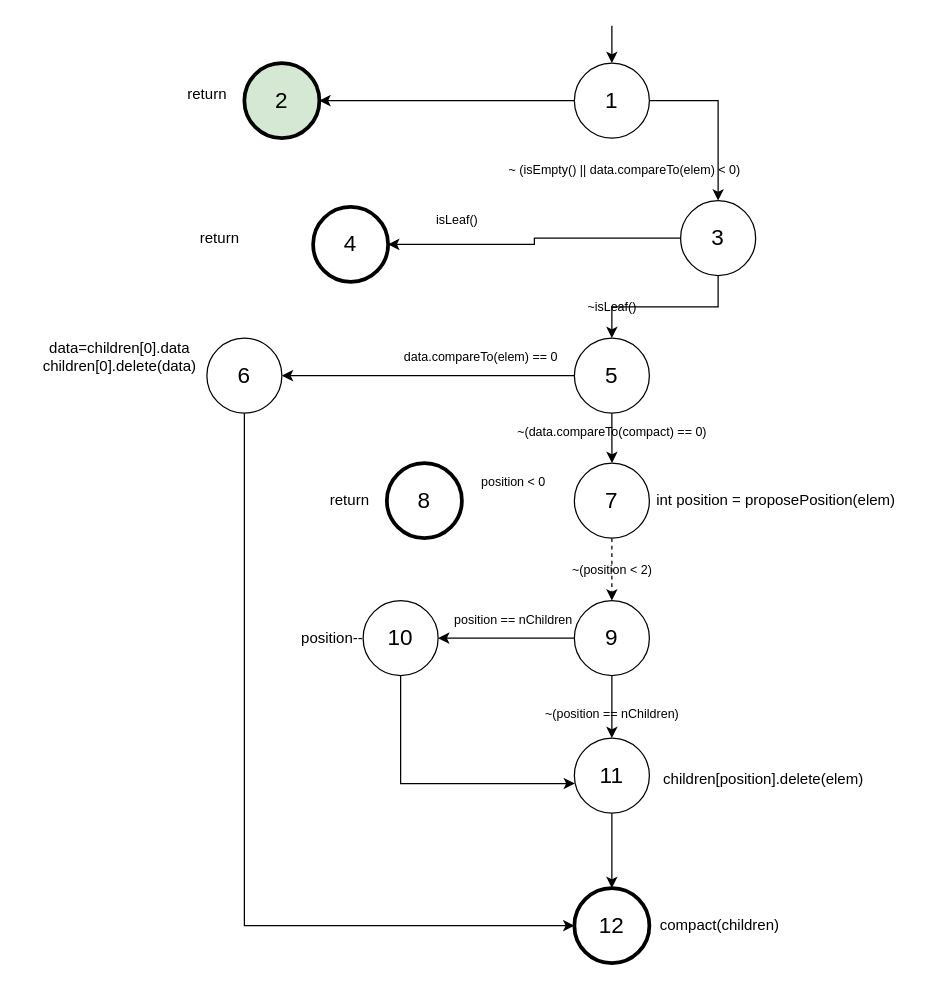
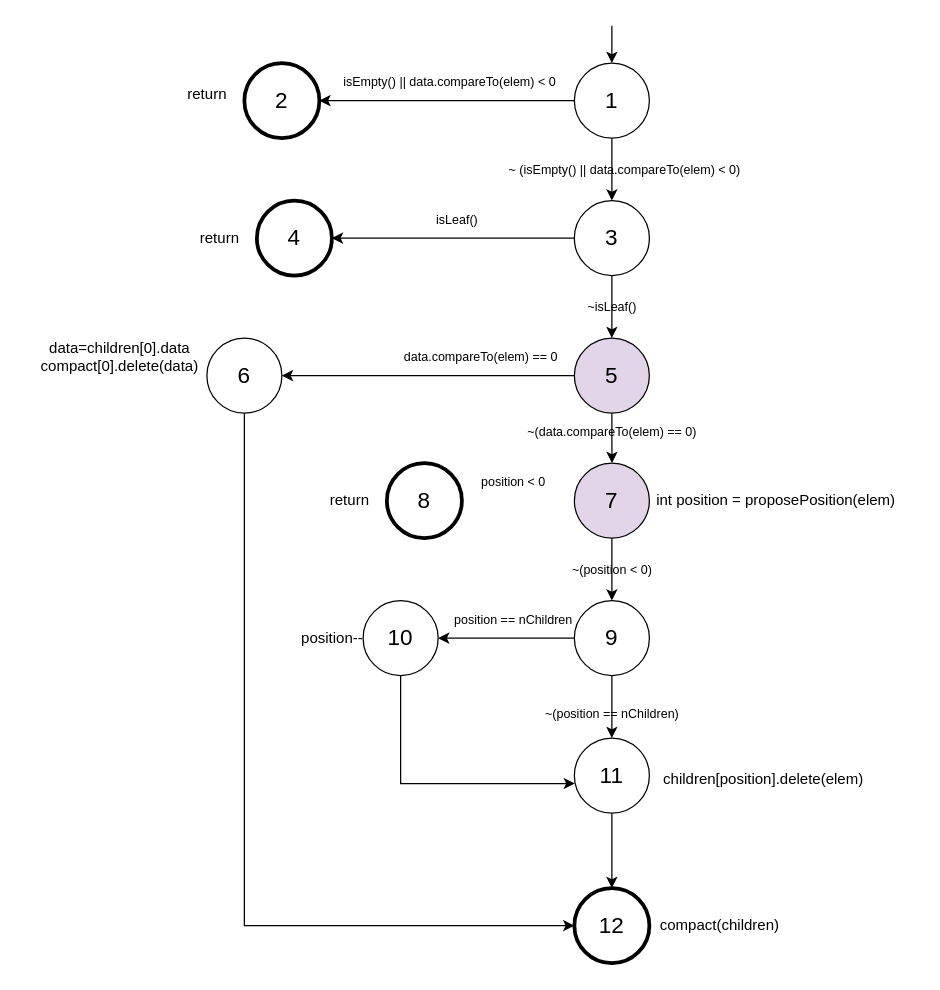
+ <mxCell id="7" value="isEmpty() || data.compareTo(elem) &amp;lt; 0" style="text;html=1;align=center;verticalAlign=middle;resizable=0;points=[];autosize=1;strokeColor=none;fillColor=none;fontSize=10;" parent="1" vertex="1"><mxGeometry x="259" y="50" width="200" height="30" as="geometry" /></mxCell>
- <mxCell id="6" value="&lt;font style=&quot;font-size: 18px;&quot;&gt;2&lt;/font&gt;" style="ellipse;whiteSpace=wrap;html=1;aspect=fixed;strokeWidth=3;fillColor=#d5e8d4;" parent="1" vertex="1"><mxGeometry x="195" y="50" width="60" height="60" as="geometry" /></mxCell>
+ <mxCell id="6" value="&lt;font style=&quot;font-size: 18px;&quot;&gt;2&lt;/font&gt;" style="ellipse;whiteSpace=wrap;html=1;aspect=fixed;strokeWidth=3;" parent="1" vertex="1"><mxGeometry x="195" y="50" width="60" height="60" as="geometry" /></mxCell>
- <mxCell id="11" value="&lt;div&gt;&lt;span style=&quot;font-size: 18px;&quot;&gt;3&lt;/span&gt;&lt;/div&gt;" style="ellipse;whiteSpace=wrap;html=1;aspect=fixed;" parent="1" vertex="1"><mxGeometry x="544" y="160" width="60" height="60" as="geometry" /></mxCell>
+ <mxCell id="11" value="&lt;div&gt;&lt;span style=&quot;font-size: 18px;&quot;&gt;3&lt;/span&gt;&lt;/div&gt;" style="ellipse;whiteSpace=wrap;html=1;aspect=fixed;" parent="1" vertex="1"><mxGeometry x="459" y="160" width="60" height="60" as="geometry" /></mxCell>
- <mxCell id="13" value="&lt;font style=&quot;font-size: 18px;&quot;&gt;4&lt;/font&gt;" style="ellipse;whiteSpace=wrap;html=1;aspect=fixed;strokeWidth=3;" parent="1" vertex="1"><mxGeometry x="250" y="165" width="60" height="60" as="geometry" /></mxCell>
+ <mxCell id="13" value="&lt;font style=&quot;font-size: 18px;&quot;&gt;4&lt;/font&gt;" style="ellipse;whiteSpace=wrap;html=1;aspect=fixed;strokeWidth=3;" parent="1" vertex="1"><mxGeometry x="205" y="160" width="60" height="60" as="geometry" /></mxCell>
- <mxCell id="23" value="data=children[0].data&lt;div&gt;children[0].delete(data)&lt;/div&gt;" style="text;html=1;align=center;verticalAlign=middle;resizable=0;points=[];autosize=1;strokeColor=none;fillColor=none;" parent="1" vertex="1"><mxGeometry x="20" y="265" width="150" height="40" as="geometry" /></mxCell>
+ <mxCell id="23" value="data=children[0].data&lt;div&gt;compact[0].delete(data)&lt;/div&gt;" style="text;html=1;align=center;verticalAlign=middle;resizable=0;points=[];autosize=1;strokeColor=none;fillColor=none;" parent="1" vertex="1"><mxGeometry x="20" y="265" width="150" height="40" as="geometry" /></mxCell>
- <mxCell id="18" value="&lt;div&gt;&lt;span style=&quot;font-size: 18px;&quot;&gt;5&lt;/span&gt;&lt;/div&gt;" style="ellipse;whiteSpace=wrap;html=1;aspect=fixed;" parent="1" vertex="1"><mxGeometry x="459" y="270" width="60" height="60" as="geometry" /></mxCell>
+ <mxCell id="18" value="&lt;div&gt;&lt;span style=&quot;font-size: 18px;&quot;&gt;5&lt;/span&gt;&lt;/div&gt;" style="ellipse;whiteSpace=wrap;html=1;aspect=fixed;fillColor=#e1d5e7;" parent="1" vertex="1"><mxGeometry x="459" y="270" width="60" height="60" as="geometry" /></mxCell>
- <mxCell id="26" value="~(data.compareTo(compact) == 0)" style="text;html=1;align=center;verticalAlign=middle;resizable=0;points=[];autosize=1;strokeColor=none;fillColor=none;fontSize=10;" parent="1" vertex="1"><mxGeometry x="404" y="330" width="170" height="30" as="geometry" /></mxCell>
+ <mxCell id="26" value="~(data.compareTo(elem) == 0)" style="text;html=1;align=center;verticalAlign=middle;resizable=0;points=[];autosize=1;strokeColor=none;fillColor=none;fontSize=10;" parent="1" vertex="1"><mxGeometry x="404" y="330" width="170" height="30" as="geometry" /></mxCell>
- <mxCell id="25" value="&lt;div&gt;&lt;span style=&quot;font-size: 18px;&quot;&gt;7&lt;/span&gt;&lt;/div&gt;" style="ellipse;whiteSpace=wrap;html=1;aspect=fixed;" parent="1" vertex="1"><mxGeometry x="459" y="370" width="60" height="60" as="geometry" /></mxCell>
+ <mxCell id="25" value="&lt;div&gt;&lt;span style=&quot;font-size: 18px;&quot;&gt;7&lt;/span&gt;&lt;/div&gt;" style="ellipse;whiteSpace=wrap;html=1;aspect=fixed;fillColor=#e1d5e7;" parent="1" vertex="1"><mxGeometry x="459" y="370" width="60" height="60" as="geometry" /></mxCell>
- <mxCell id="24" style="edgeStyle=orthogonalEdgeStyle;rounded=0;orthogonalLoop=1;jettySize=auto;html=1;exitX=0.5;exitY=1;exitDx=0;exitDy=0;entryX=0.5;entryY=0;entryDx=0;entryDy=0;dashed=1;" parent="1" source="25" target="33" edge="1"><mxGeometry relative="1" as="geometry" /></mxCell>
+ <mxCell id="24" style="edgeStyle=orthogonalEdgeStyle;rounded=0;orthogonalLoop=1;jettySize=auto;html=1;exitX=0.5;exitY=1;exitDx=0;exitDy=0;entryX=0.5;entryY=0;entryDx=0;entryDy=0;" parent="1" source="25" target="33" edge="1"><mxGeometry relative="1" as="geometry" /></mxCell>
- <mxCell id="34" value="~(position &amp;lt; 2)" style="text;html=1;align=center;verticalAlign=middle;resizable=0;points=[];autosize=1;strokeColor=none;fillColor=none;fontSize=10;" parent="1" vertex="1"><mxGeometry x="444" y="440" width="90" height="30" as="geometry" /></mxCell>
+ <mxCell id="34" value="~(position &amp;lt; 0)" style="text;html=1;align=center;verticalAlign=middle;resizable=0;points=[];autosize=1;strokeColor=none;fillColor=none;fontSize=10;" parent="1" vertex="1"><mxGeometry x="444" y="440" width="90" height="30" as="geometry" /></mxCell>
